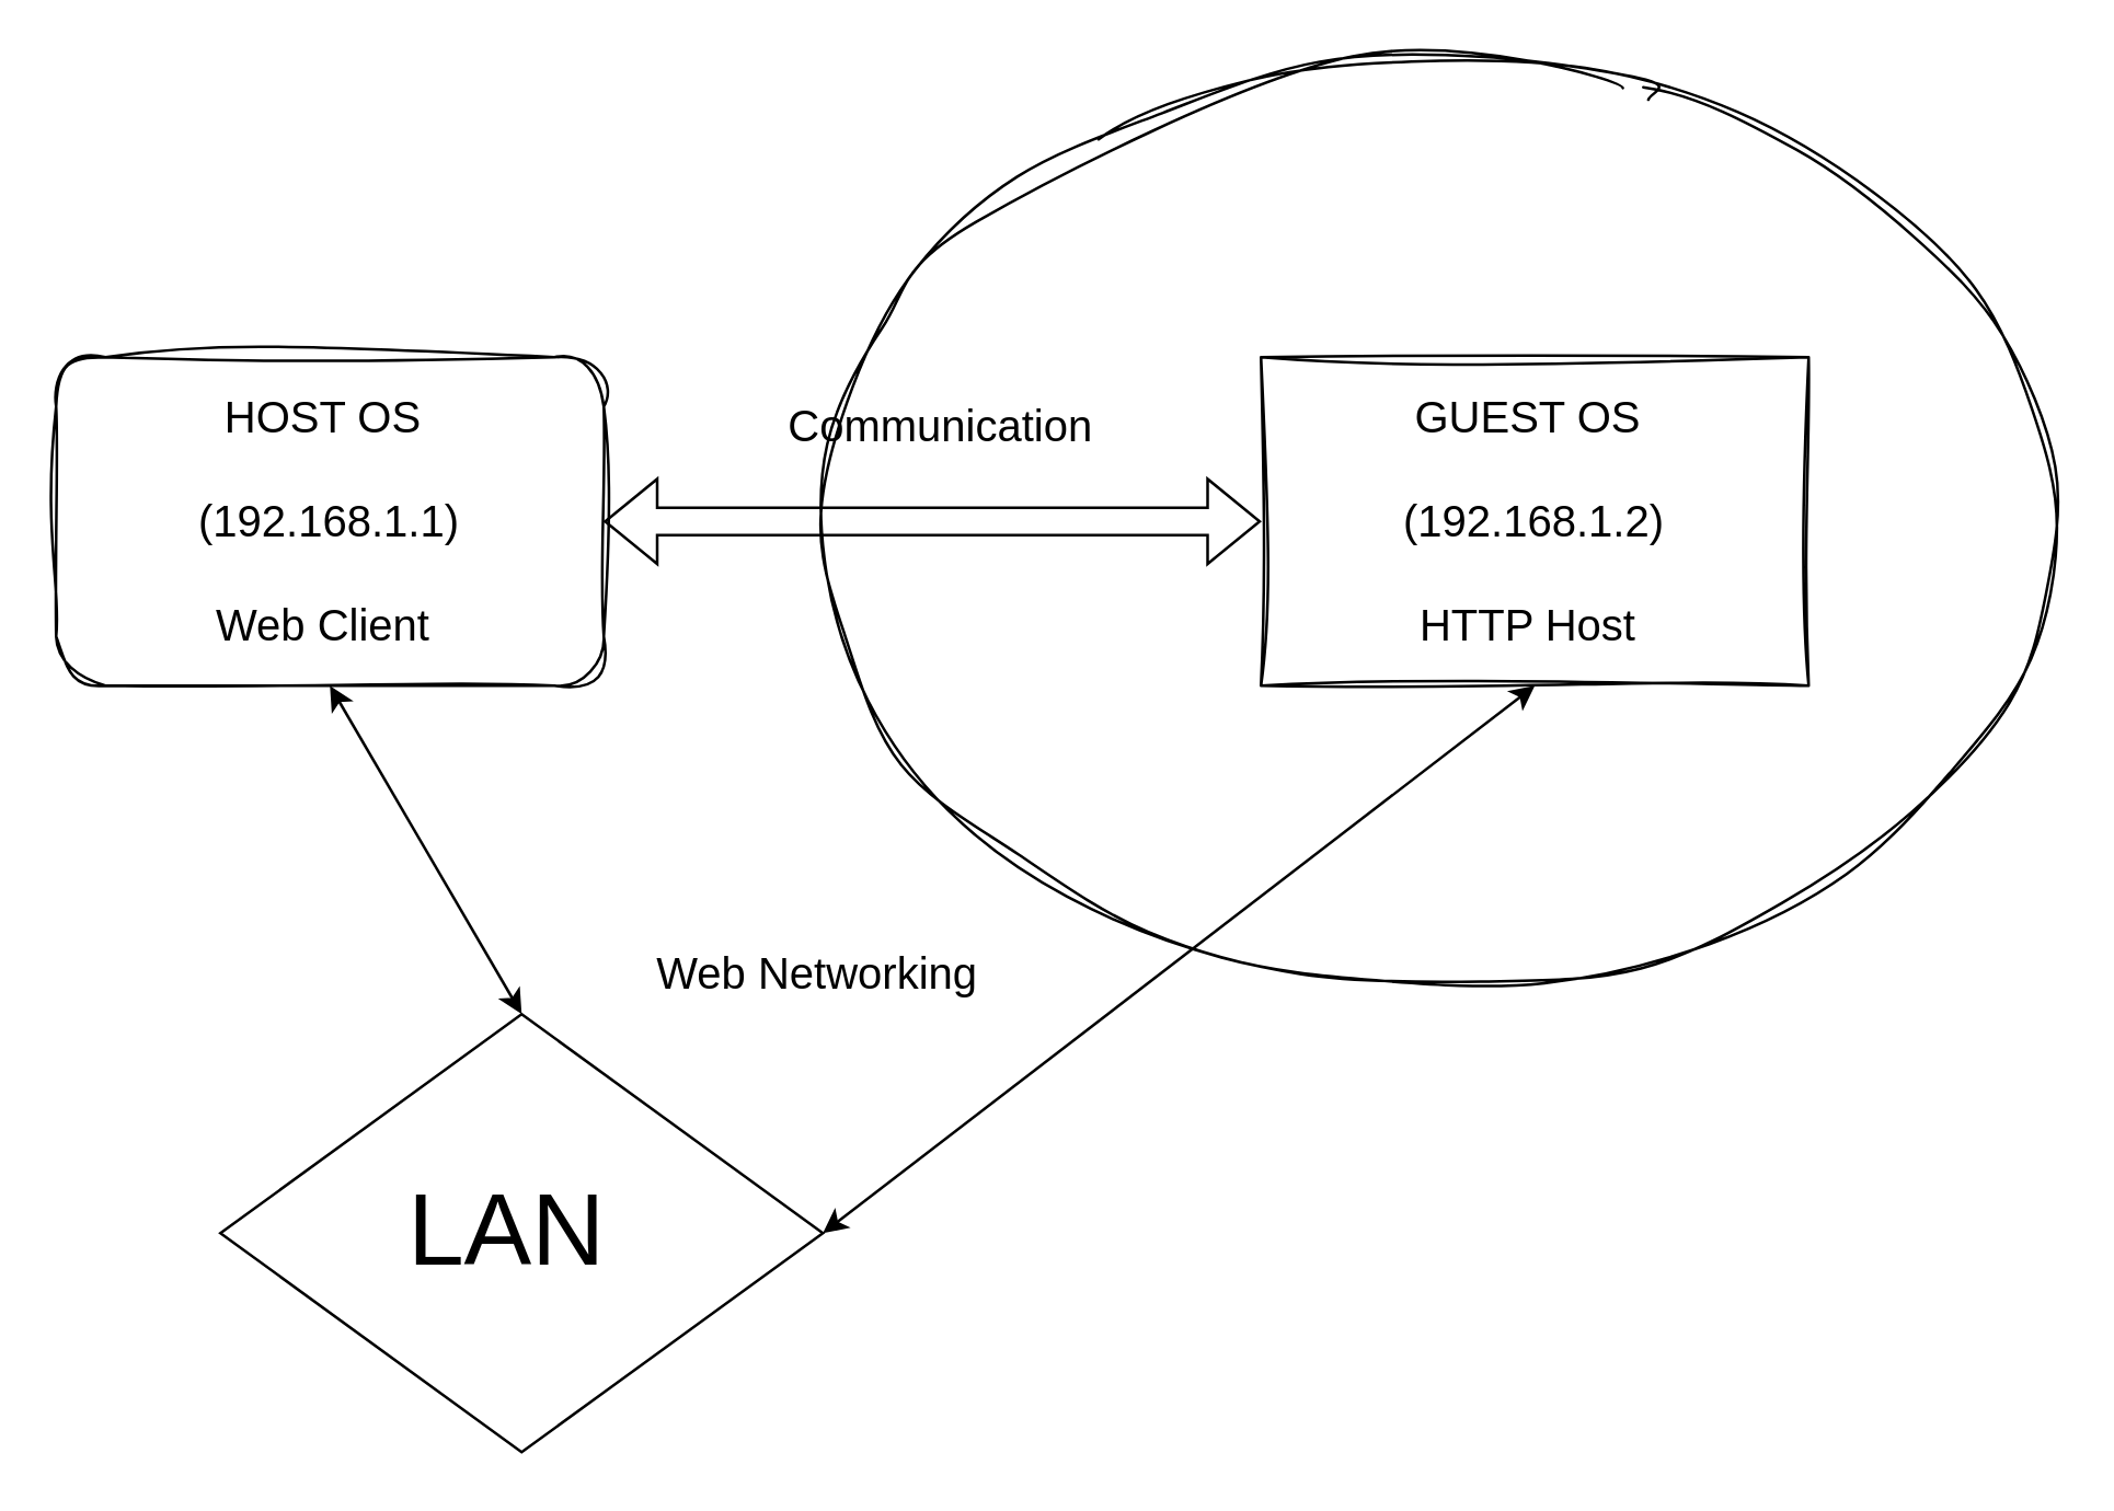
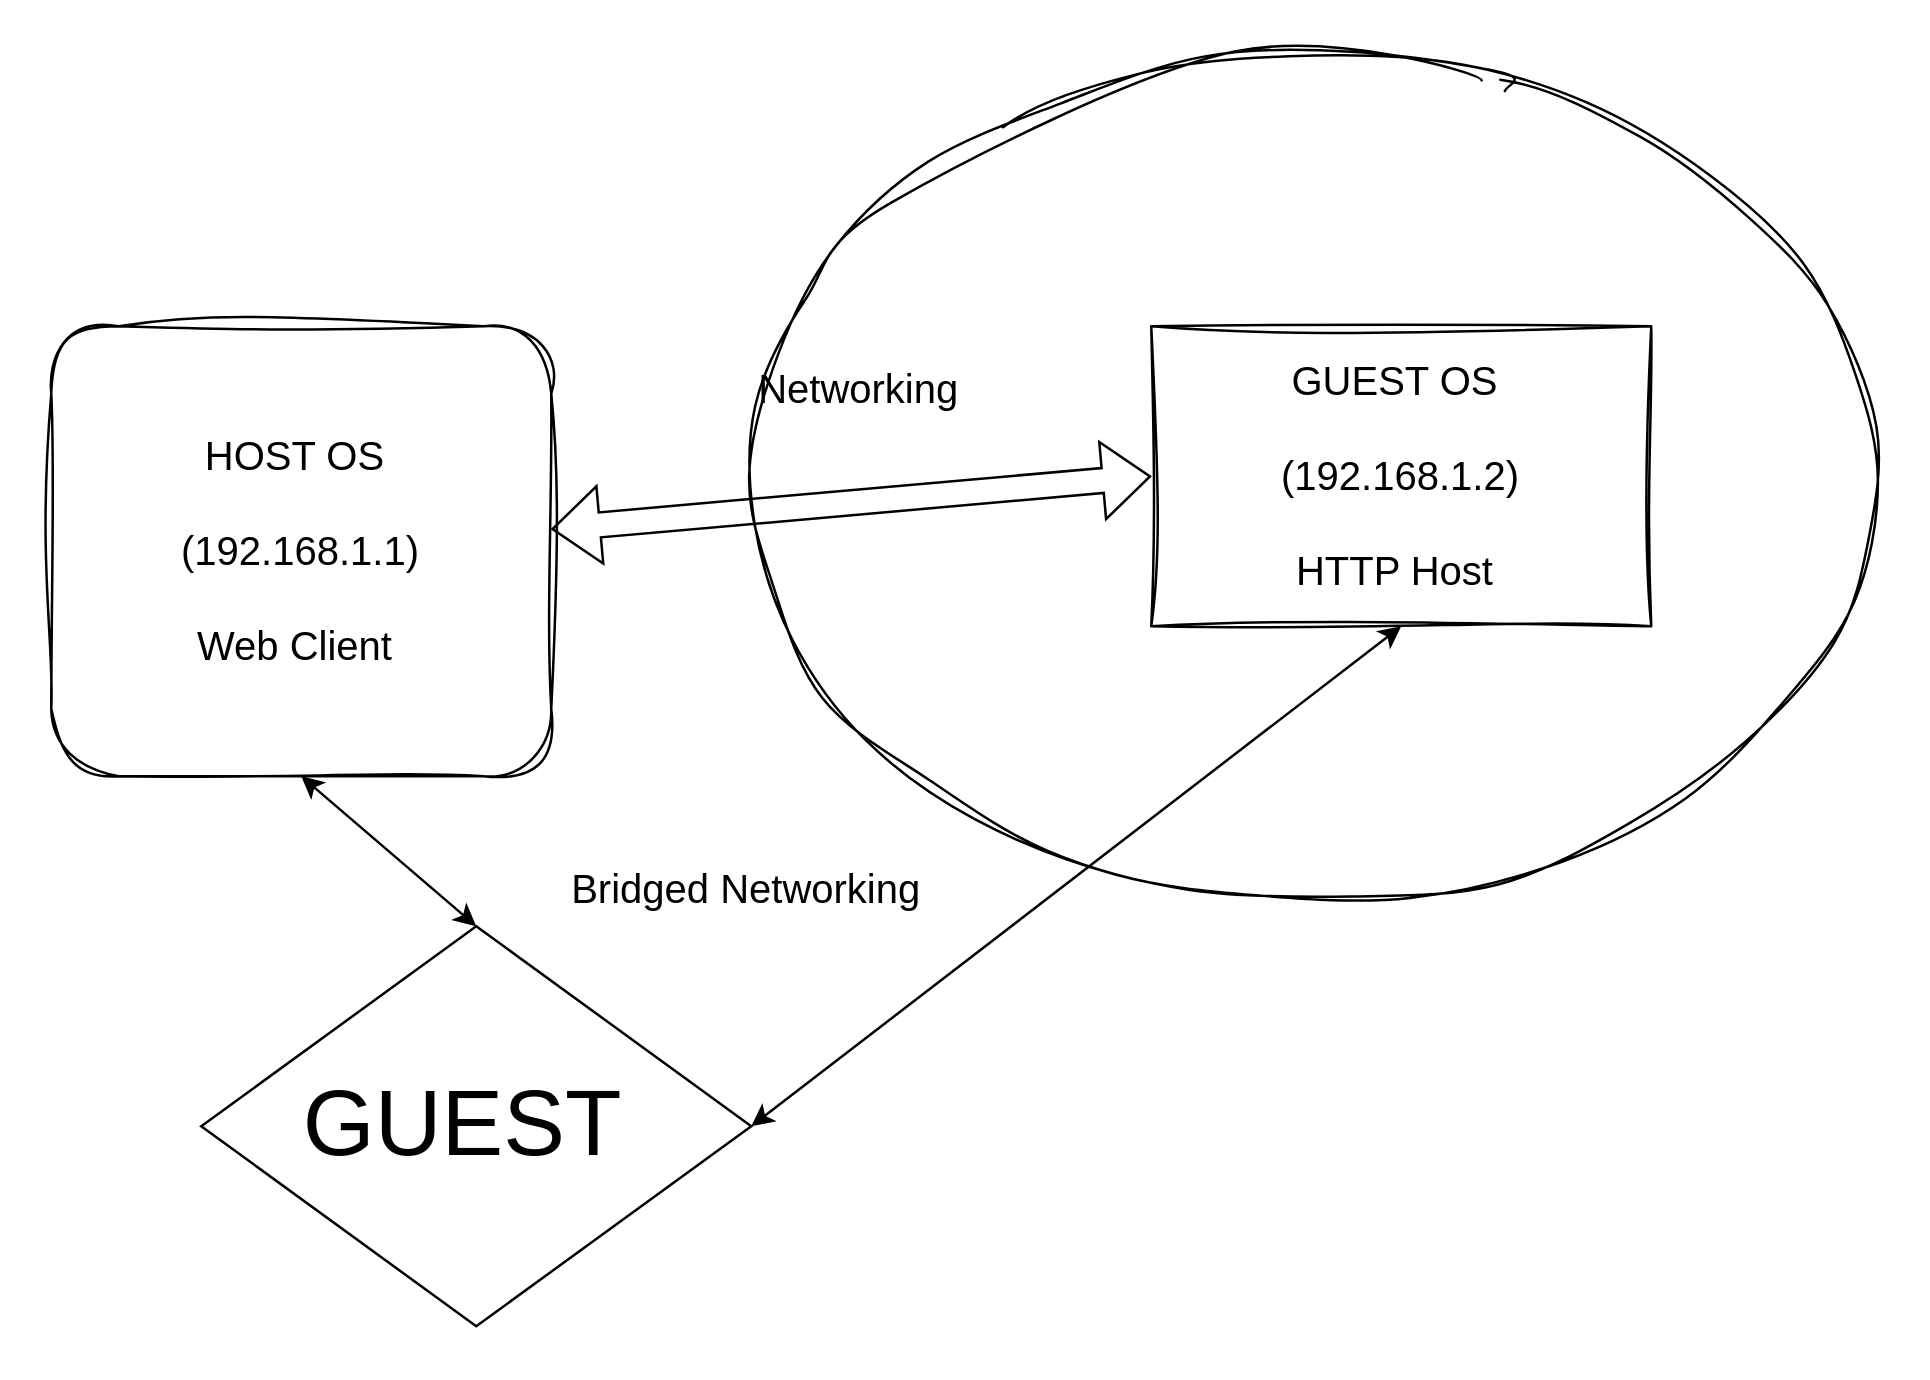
- <mxCell id="5" value="&lt;span style=&quot;font-size: 16px;&quot;&gt;Communication&amp;nbsp;&lt;/span&gt;" style="text;html=1;align=center;verticalAlign=middle;resizable=0;points=[];autosize=1;strokeColor=none;fillColor=none;" vertex="1" parent="1"><mxGeometry x="275" y="140" width="140" height="30" as="geometry" /></mxCell>
+ <mxCell id="5" value="&lt;span style=&quot;font-size: 16px;&quot;&gt;Networking&amp;nbsp;&lt;/span&gt;" style="text;html=1;align=center;verticalAlign=middle;resizable=0;points=[];autosize=1;strokeColor=none;fillColor=none;" vertex="1" parent="1"><mxGeometry x="275" y="140" width="140" height="30" as="geometry" /></mxCell>
- <mxCell id="2" value="&lt;font style=&quot;font-size: 16px;&quot;&gt;HOST OS&amp;nbsp;&lt;/font&gt;&lt;div&gt;&lt;font style=&quot;font-size: 16px;&quot;&gt;&lt;br&gt;&lt;/font&gt;&lt;/div&gt;&lt;div&gt;&lt;font style=&quot;font-size: 16px;&quot;&gt;(192.168.1.1)&lt;/font&gt;&lt;/div&gt;&lt;div&gt;&lt;font style=&quot;font-size: 16px;&quot;&gt;&lt;br&gt;&lt;/font&gt;&lt;/div&gt;&lt;div&gt;&lt;font style=&quot;font-size: 16px;&quot;&gt;Web Client&amp;nbsp;&lt;/font&gt;&lt;/div&gt;" style="rounded=1;whiteSpace=wrap;html=1;glass=0;sketch=1;curveFitting=1;jiggle=2;" vertex="1" parent="1"><mxGeometry x="20" y="130" width="200" height="120" as="geometry" /></mxCell>
+ <mxCell id="2" value="&lt;font style=&quot;font-size: 16px;&quot;&gt;HOST OS&amp;nbsp;&lt;/font&gt;&lt;div&gt;&lt;font style=&quot;font-size: 16px;&quot;&gt;&lt;br&gt;&lt;/font&gt;&lt;/div&gt;&lt;div&gt;&lt;font style=&quot;font-size: 16px;&quot;&gt;(192.168.1.1)&lt;/font&gt;&lt;/div&gt;&lt;div&gt;&lt;font style=&quot;font-size: 16px;&quot;&gt;&lt;br&gt;&lt;/font&gt;&lt;/div&gt;&lt;div&gt;&lt;font style=&quot;font-size: 16px;&quot;&gt;Web Client&amp;nbsp;&lt;/font&gt;&lt;/div&gt;" style="rounded=1;whiteSpace=wrap;html=1;glass=0;sketch=1;curveFitting=1;jiggle=2;" vertex="1" parent="1"><mxGeometry x="20" y="130" width="200" height="180" as="geometry" /></mxCell>
- <mxCell id="10" value="&lt;font style=&quot;font-size: 16px;&quot;&gt;Web Networking&amp;nbsp;&lt;/font&gt;" style="text;html=1;align=center;verticalAlign=middle;resizable=0;points=[];autosize=1;strokeColor=none;fillColor=none;" vertex="1" parent="1"><mxGeometry x="215" y="340" width="170" height="30" as="geometry" /></mxCell>
+ <mxCell id="10" value="&lt;font style=&quot;font-size: 16px;&quot;&gt;Bridged Networking&amp;nbsp;&lt;/font&gt;" style="text;html=1;align=center;verticalAlign=middle;resizable=0;points=[];autosize=1;strokeColor=none;fillColor=none;" vertex="1" parent="1"><mxGeometry x="215" y="340" width="170" height="30" as="geometry" /></mxCell>
- <mxCell id="6" value="&lt;font style=&quot;font-size: 37px;&quot;&gt;LAN&amp;nbsp;&lt;/font&gt;" style="rhombus;whiteSpace=wrap;html=1;" vertex="1" parent="1"><mxGeometry x="80" y="370" width="220" height="160" as="geometry" /></mxCell>
+ <mxCell id="6" value="&lt;font style=&quot;font-size: 37px;&quot;&gt;GUEST&amp;nbsp;&lt;/font&gt;" style="rhombus;whiteSpace=wrap;html=1;" vertex="1" parent="1"><mxGeometry x="80" y="370" width="220" height="160" as="geometry" /></mxCell>
